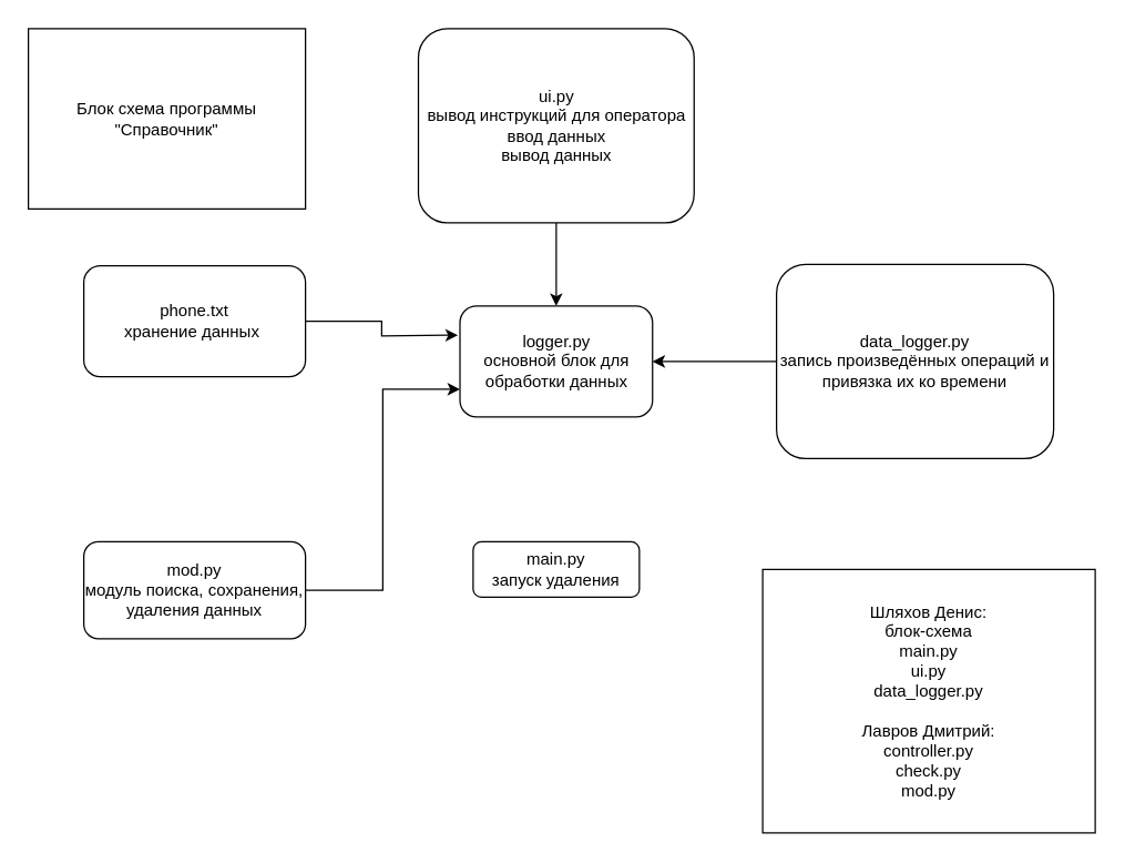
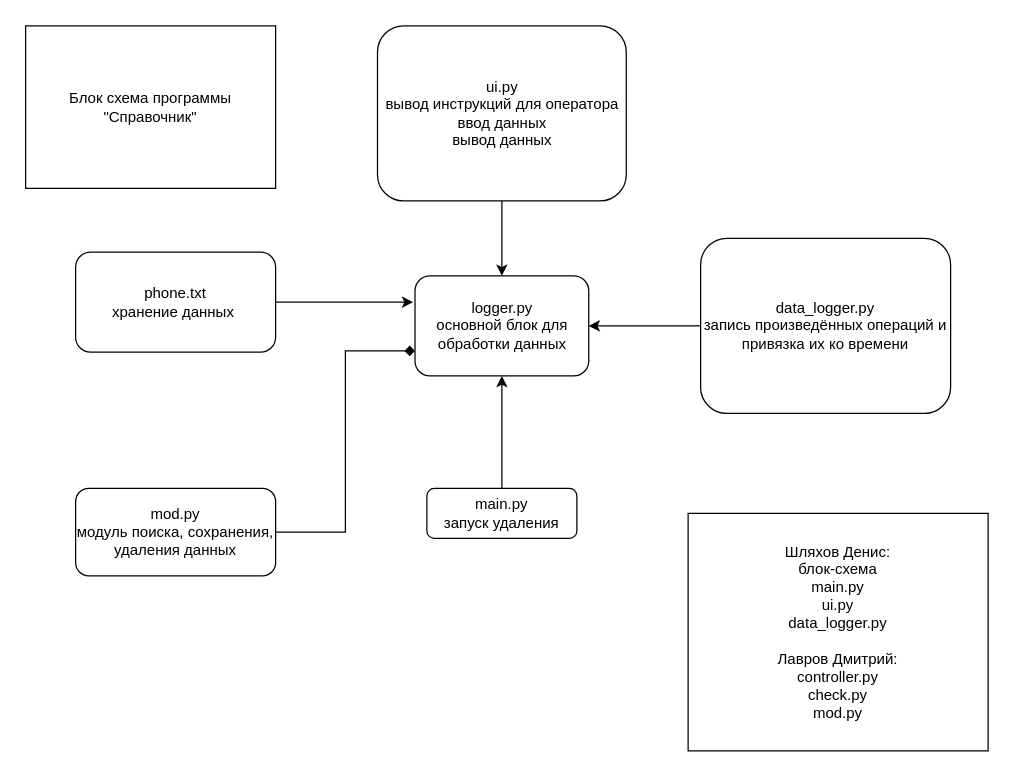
- <mxCell id="8" value="phone.txt&lt;br&gt;хранение данных&amp;nbsp;" style="rounded=1;whiteSpace=wrap;html=1;fontSize=12;glass=0;strokeWidth=1;shadow=0;" parent="1" vertex="1"><mxGeometry x="60" y="191" width="160" height="80" as="geometry" /></mxCell>
+ <mxCell id="8" value="phone.txt&lt;br&gt;хранение данных&amp;nbsp;" style="rounded=1;whiteSpace=wrap;html=1;fontSize=12;glass=0;strokeWidth=1;shadow=0;" parent="1" vertex="1"><mxGeometry x="60" y="201" width="160" height="80" as="geometry" /></mxCell>
- <mxCell id="12" style="edgeStyle=orthogonalEdgeStyle;rounded=0;orthogonalLoop=1;jettySize=auto;html=1;entryX=0;entryY=0.75;entryDx=0;entryDy=0;" parent="1" source="13" target="2" edge="1"><mxGeometry relative="1" as="geometry" /></mxCell>
+ <mxCell id="12" style="edgeStyle=orthogonalEdgeStyle;rounded=0;orthogonalLoop=1;jettySize=auto;html=1;entryX=0;entryY=0.75;entryDx=0;entryDy=0;endArrow=diamond;" parent="1" source="13" target="2" edge="1"><mxGeometry relative="1" as="geometry" /></mxCell>
+ <mxCell id="9" style="edgeStyle=orthogonalEdgeStyle;rounded=0;orthogonalLoop=1;jettySize=auto;html=1;entryX=0.5;entryY=1;entryDx=0;entryDy=0;" parent="1" source="10" target="2" edge="1"><mxGeometry relative="1" as="geometry" /></mxCell>
